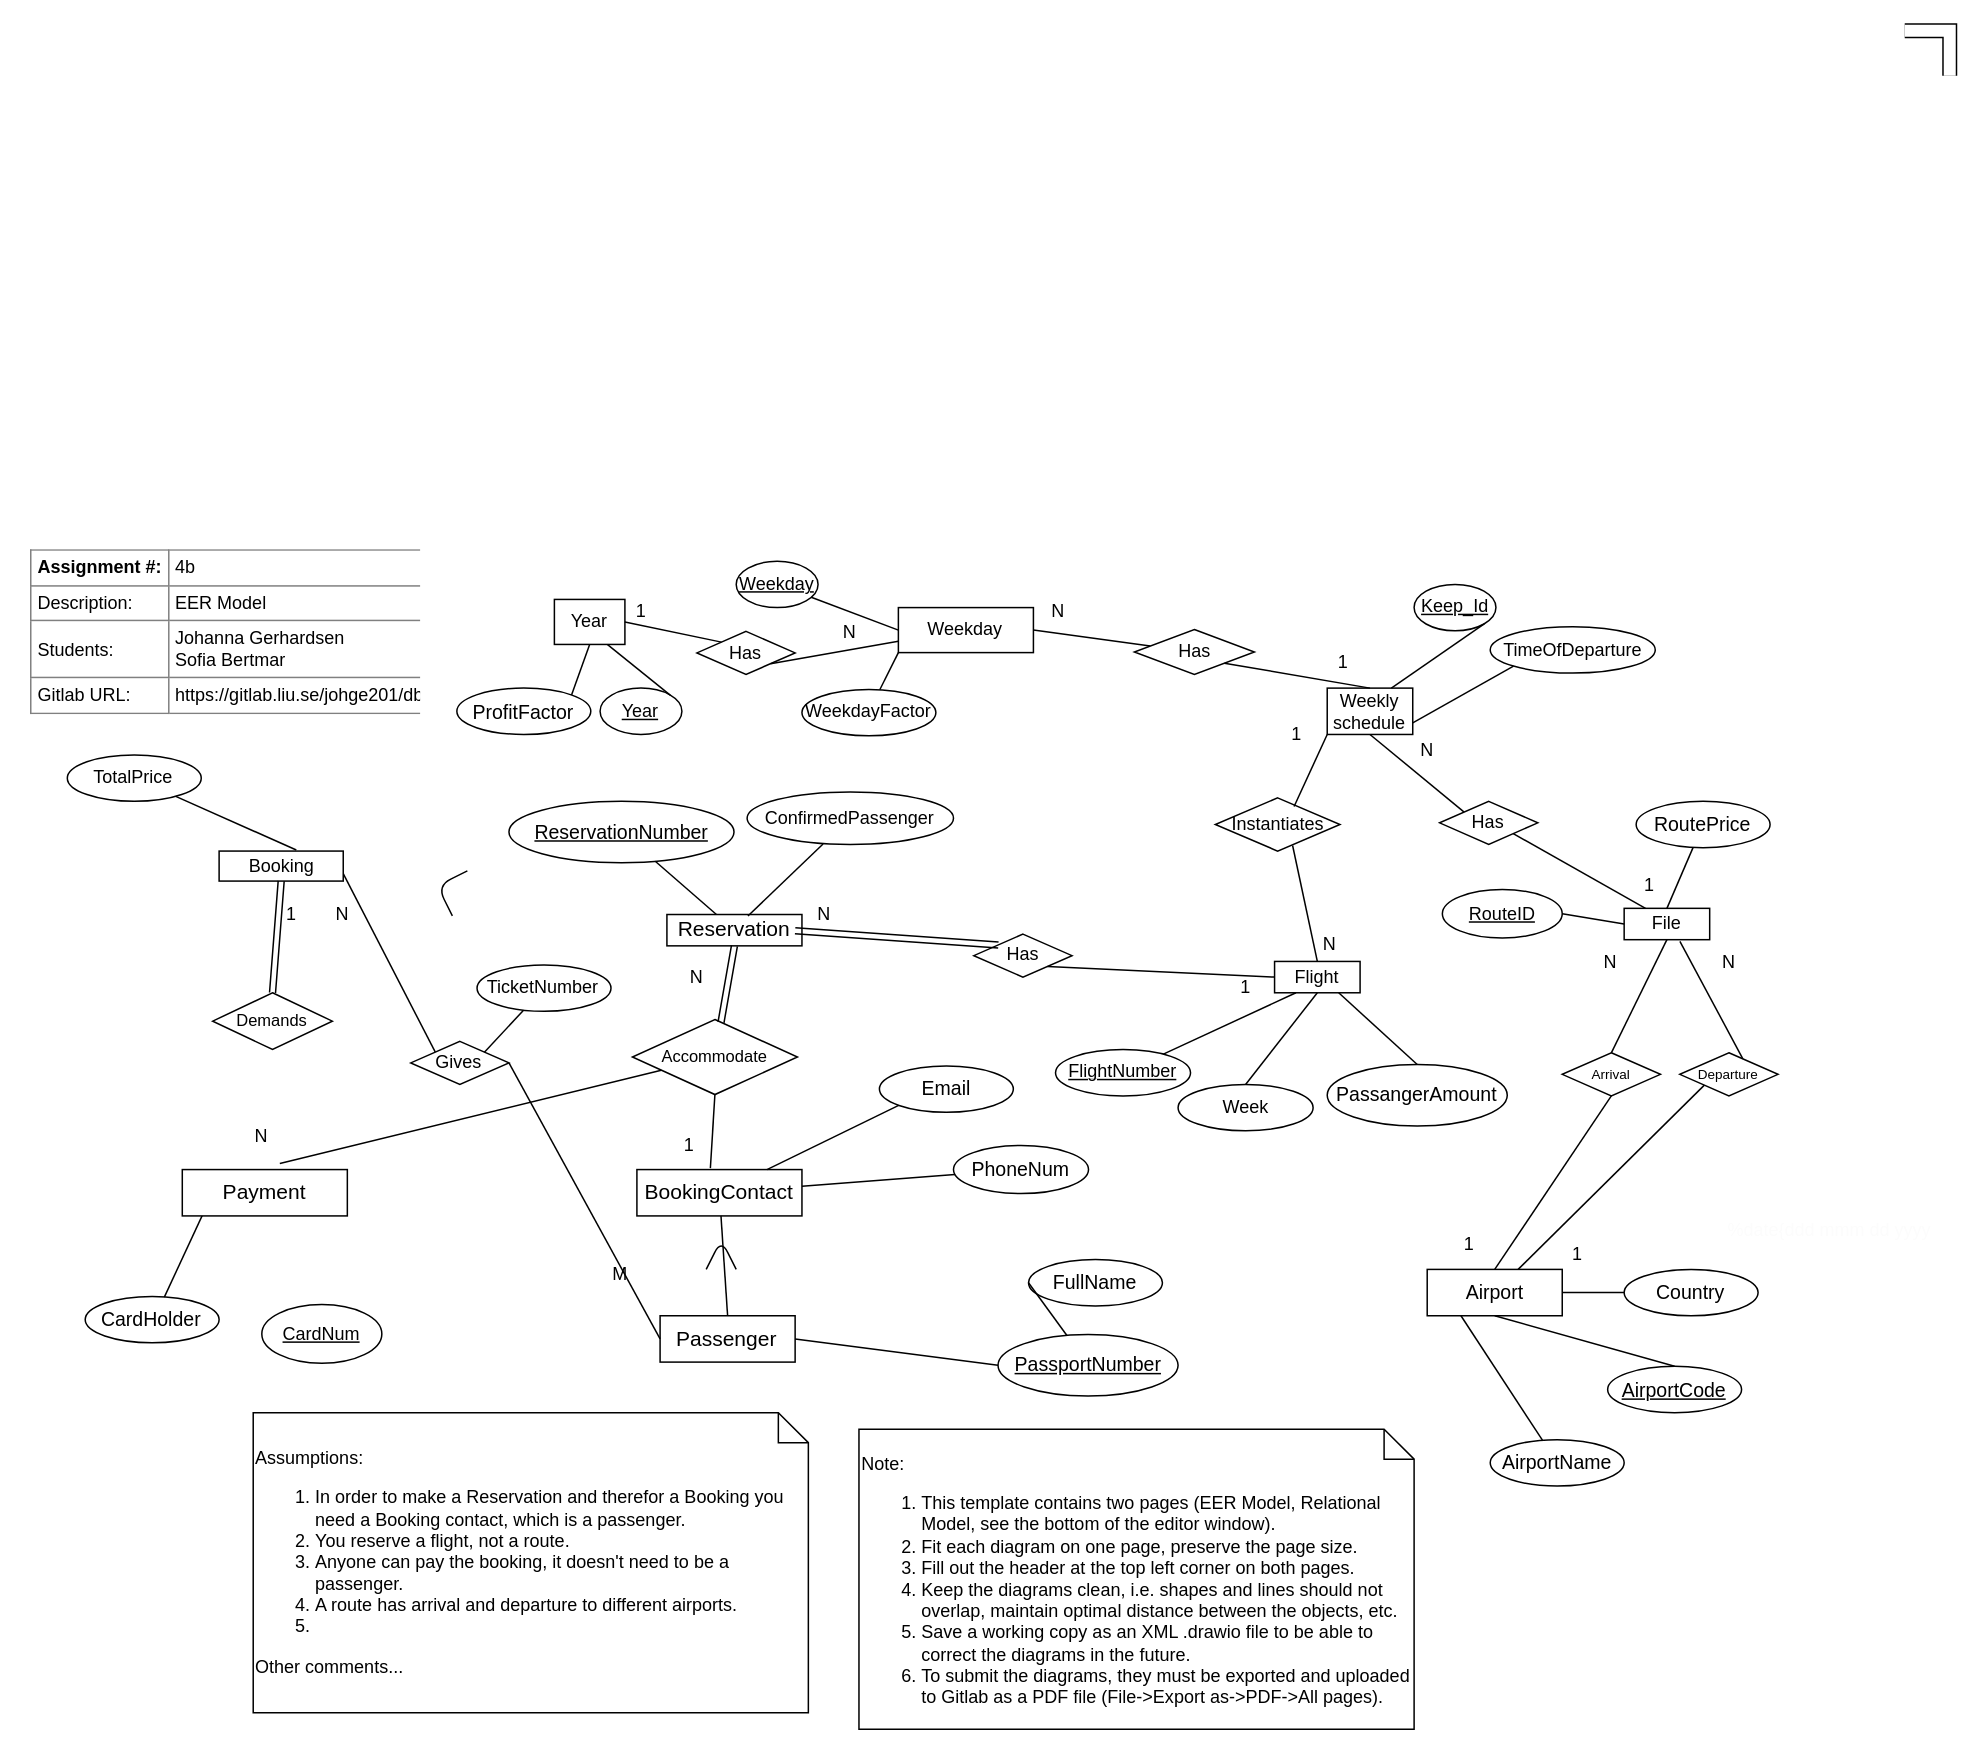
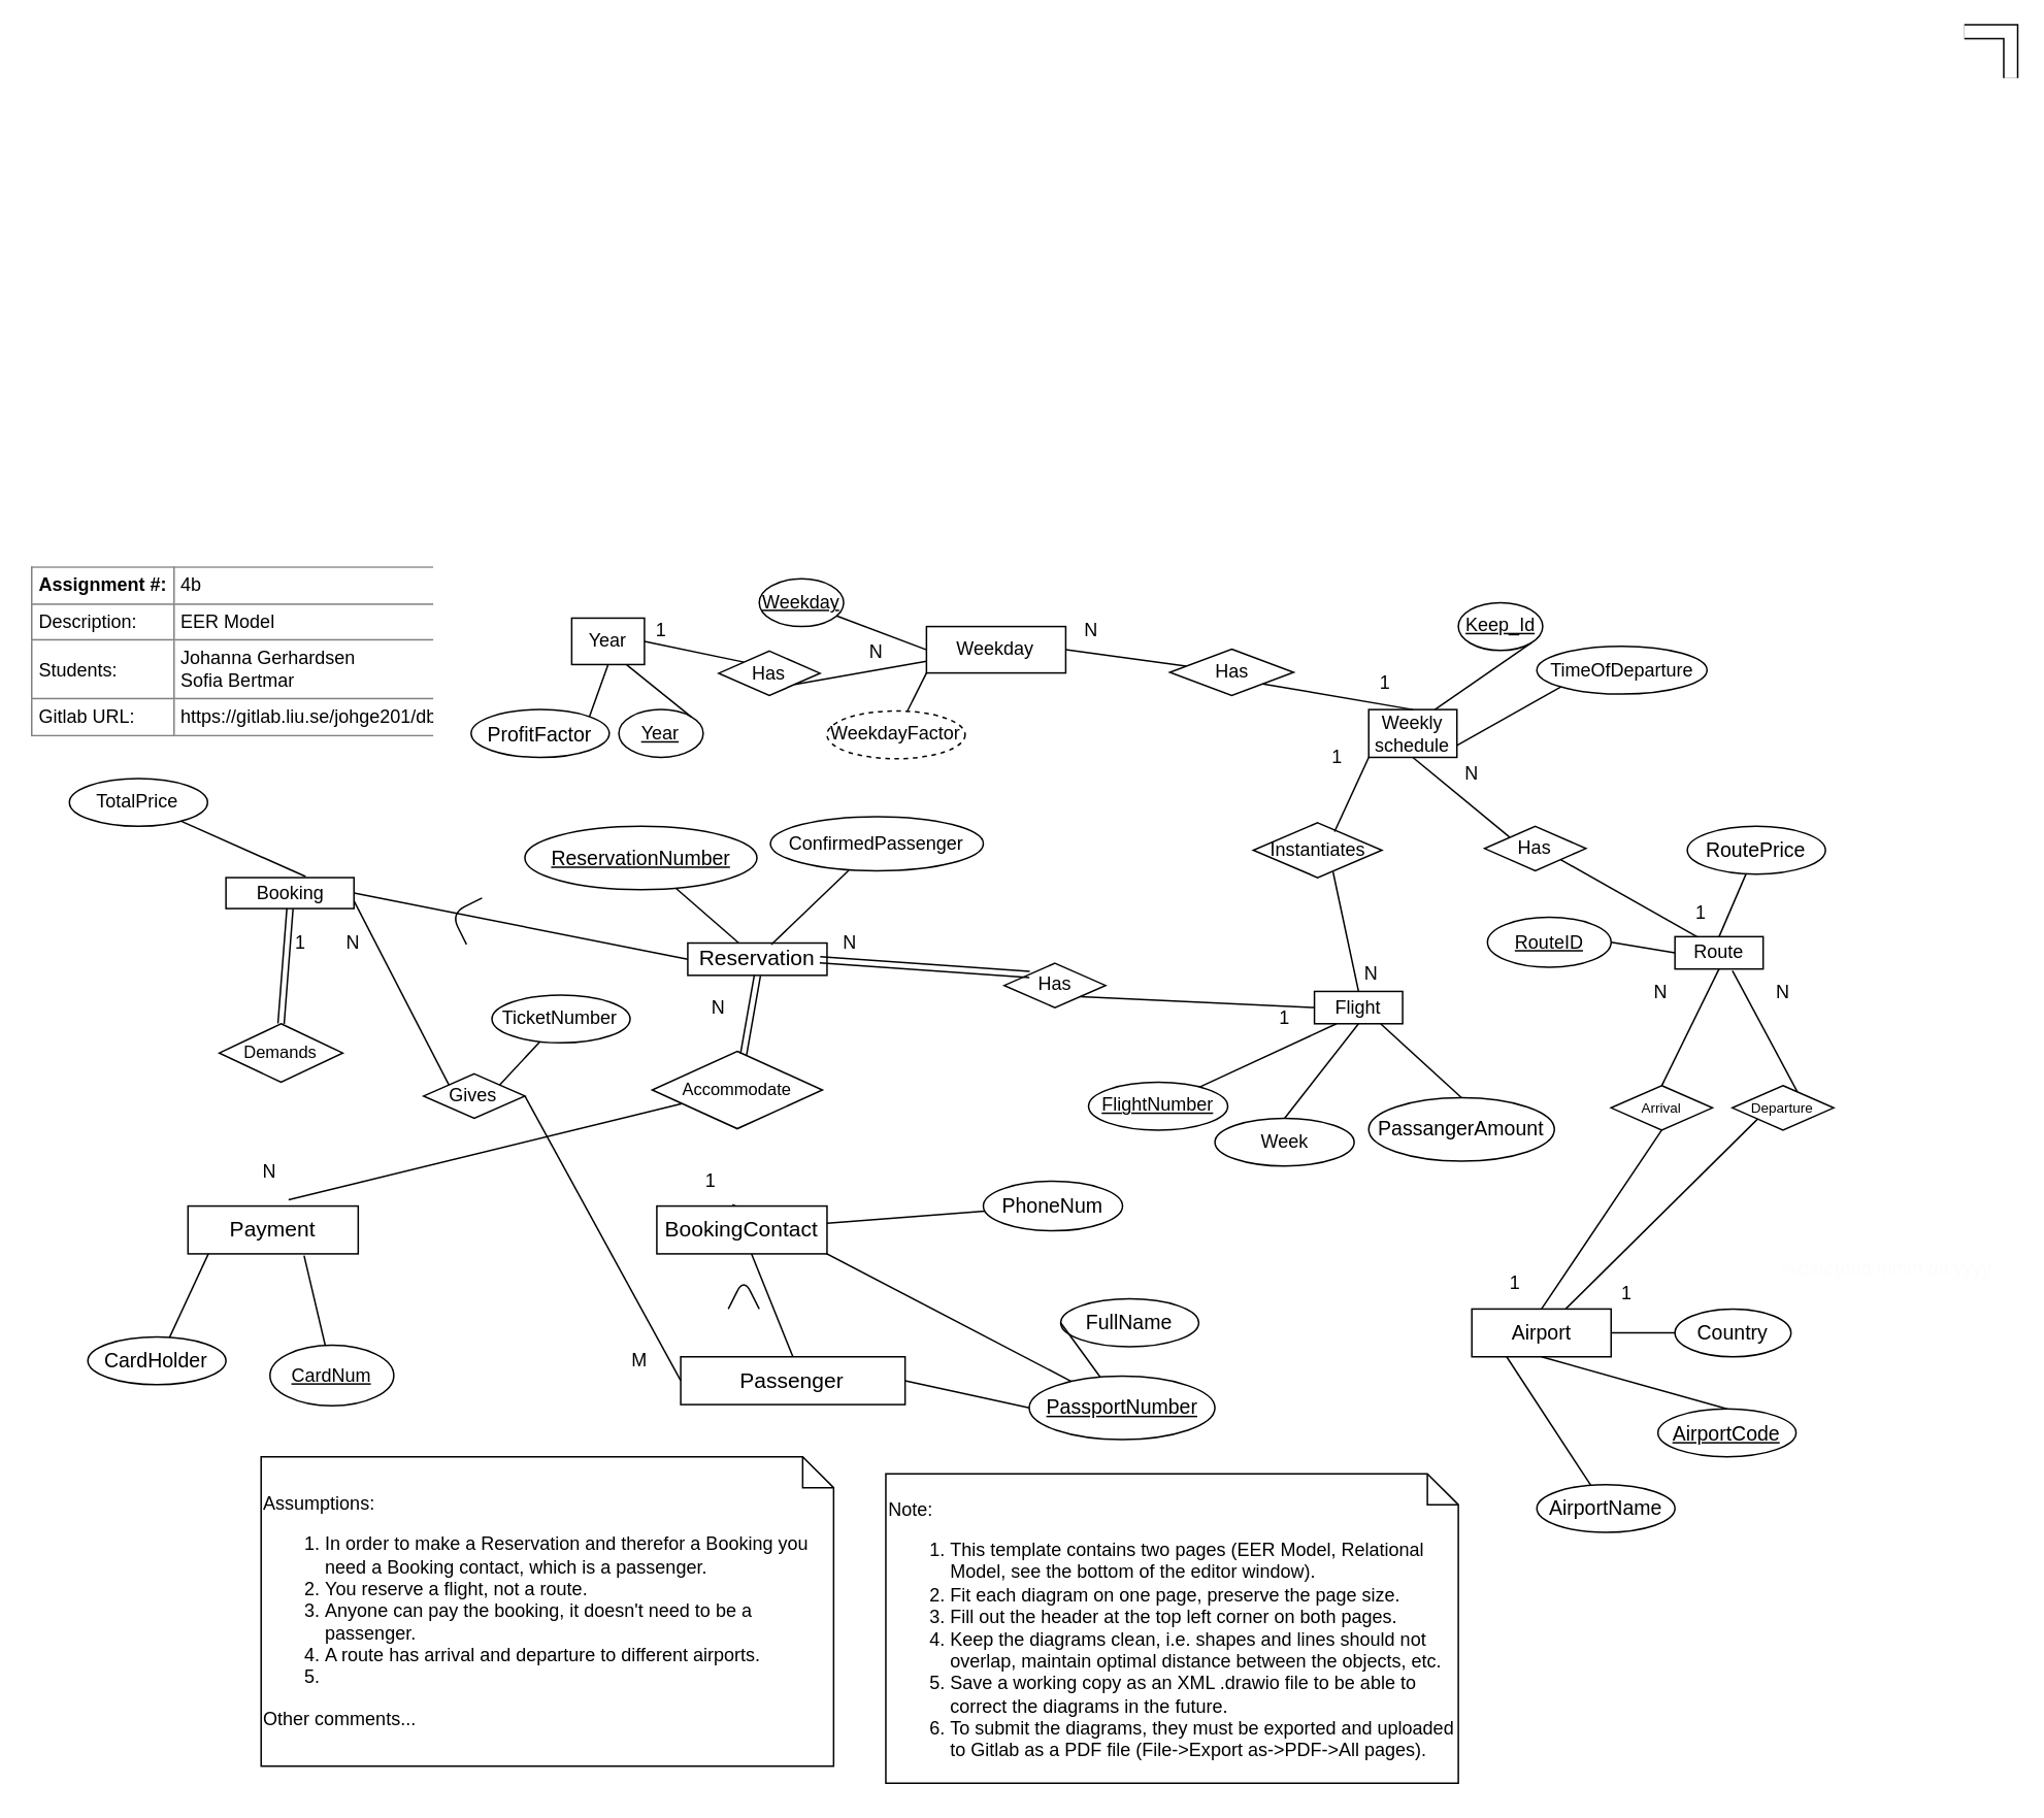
- <mxCell id="67" value="&lt;font style=&quot;font-size: 12px&quot;&gt;WeekdayFactor&lt;/font&gt;" style="ellipse;whiteSpace=wrap;html=1;align=center;shadow=0;gradientColor=none;fontSize=7;" parent="1" vertex="1"><mxGeometry x="534" y="459" width="89.27" height="30.89" as="geometry" /></mxCell>
+ <mxCell id="67" value="&lt;font style=&quot;font-size: 12px&quot;&gt;WeekdayFactor&lt;/font&gt;" style="ellipse;whiteSpace=wrap;html=1;align=center;shadow=0;gradientColor=none;fontSize=7;dashed=1;" parent="1" vertex="1"><mxGeometry x="534" y="459" width="89.27" height="30.89" as="geometry" /></mxCell>
+ <mxCell id="104" value="" style="endArrow=none;html=1;exitX=1;exitY=0.5;exitDx=0;exitDy=0;entryX=0;entryY=0.5;entryDx=0;entryDy=0;" edge="1" parent="1" source="105" target="16"><mxGeometry width="50" height="50" relative="1" as="geometry"><mxPoint x="249" y="615.335" as="sourcePoint" /><mxPoint x="791" y="539" as="targetPoint" /></mxGeometry></mxCell>
- <mxCell id="7" value="&lt;font style=&quot;font-size: 12px&quot;&gt;File&lt;/font&gt;" style="whiteSpace=wrap;html=1;align=center;strokeColor=#000000;fillColor=#ffffff;fontSize=7;fontColor=#000000;" parent="1" vertex="1"><mxGeometry x="1082" y="604.89" width="57" height="20.89" as="geometry" /></mxCell>
+ <mxCell id="7" value="&lt;font style=&quot;font-size: 12px&quot;&gt;Route&lt;/font&gt;" style="whiteSpace=wrap;html=1;align=center;strokeColor=#000000;fillColor=#ffffff;fontSize=7;fontColor=#000000;" parent="1" vertex="1"><mxGeometry x="1082" y="604.89" width="57" height="20.89" as="geometry" /></mxCell>
- <mxCell id="71" value="&lt;font style=&quot;font-size: 13px&quot;&gt;Email&lt;/font&gt;" style="ellipse;whiteSpace=wrap;html=1;align=center;shadow=0;gradientColor=none;fontSize=7;" parent="1" vertex="1"><mxGeometry x="585.63" y="709.89" width="89.27" height="30.89" as="geometry" /></mxCell>
- <mxCell id="29" value="" style="endArrow=none;html=1;exitX=0.445;exitY=-0.032;exitDx=0;exitDy=0;entryX=0.5;entryY=1;entryDx=0;entryDy=0;exitPerimeter=0;" parent="1" source="34" target="26" edge="1"><mxGeometry width="50" height="50" relative="1" as="geometry"><mxPoint x="794" y="699" as="sourcePoint" /><mxPoint x="844" y="649" as="targetPoint" /></mxGeometry></mxCell>
+ <mxCell id="29" value="" style="endArrow=none;html=1;exitX=0.445;exitY=-0.032;exitDx=0;exitDy=0;exitPerimeter=0;" parent="1" source="34" target="31" edge="1"><mxGeometry width="50" height="50" relative="1" as="geometry"><mxPoint x="794" y="699" as="sourcePoint" /><mxPoint x="844" y="649" as="targetPoint" /></mxGeometry></mxCell>
- <mxCell id="72" value="" style="endArrow=none;html=1;entryX=0;entryY=1;entryDx=0;entryDy=0;" parent="1" source="34" target="71" edge="1"><mxGeometry width="50" height="50" relative="1" as="geometry"><mxPoint x="273.268" y="859.89" as="sourcePoint" /><mxPoint x="292.365" y="929" as="targetPoint" /></mxGeometry></mxCell>
+ <mxCell id="39" value="" style="endArrow=none;html=1;entryX=0.682;entryY=1.036;entryDx=0;entryDy=0;entryPerimeter=0;" parent="1" source="38" target="109" edge="1"><mxGeometry width="50" height="50" relative="1" as="geometry"><mxPoint x="214" y="899" as="sourcePoint" /><mxPoint x="109" y="799.89" as="targetPoint" /></mxGeometry></mxCell>
- <mxCell id="43" value="M" style="text;html=1;strokeColor=none;fillColor=none;align=center;verticalAlign=middle;whiteSpace=wrap;rounded=0;" parent="1" vertex="1"><mxGeometry x="393.27" y="839" width="40" height="20" as="geometry" /></mxCell>
+ <mxCell id="43" value="M" style="text;html=1;strokeColor=none;fillColor=none;align=center;verticalAlign=middle;whiteSpace=wrap;rounded=0;" parent="1" vertex="1"><mxGeometry x="393.27" y="869" width="40" height="20" as="geometry" /></mxCell>
- <mxCell id="53" value="&lt;font style=&quot;font-size: 13px&quot;&gt;Country&lt;/font&gt;" style="ellipse;whiteSpace=wrap;html=1;align=center;shadow=0;gradientColor=none;fontSize=7;" parent="1" vertex="1"><mxGeometry x="1082" y="845.54" width="89.27" height="30.89" as="geometry" /></mxCell>
+ <mxCell id="53" value="&lt;font style=&quot;font-size: 13px&quot;&gt;Country&lt;/font&gt;" style="ellipse;whiteSpace=wrap;html=1;align=center;shadow=0;gradientColor=none;fontSize=7;" parent="1" vertex="1"><mxGeometry x="1082" y="845.54" width="75" height="30.89" as="geometry" /></mxCell>
- <mxCell id="28" value="&lt;font style=&quot;font-size: 14px&quot;&gt;Passenger&lt;/font&gt;" style="whiteSpace=wrap;html=1;align=center;strokeColor=#000000;fillColor=#ffffff;fontSize=7;fontColor=#000000;" parent="1" vertex="1"><mxGeometry x="439.45" y="876.43" width="90" height="30.89" as="geometry" /></mxCell>
+ <mxCell id="28" value="&lt;font style=&quot;font-size: 14px&quot;&gt;Passenger&lt;/font&gt;" style="whiteSpace=wrap;html=1;align=center;strokeColor=#000000;fillColor=#ffffff;fontSize=7;fontColor=#000000;" parent="1" vertex="1"><mxGeometry x="439.45" y="876.43" width="145" height="30.89" as="geometry" /></mxCell>
